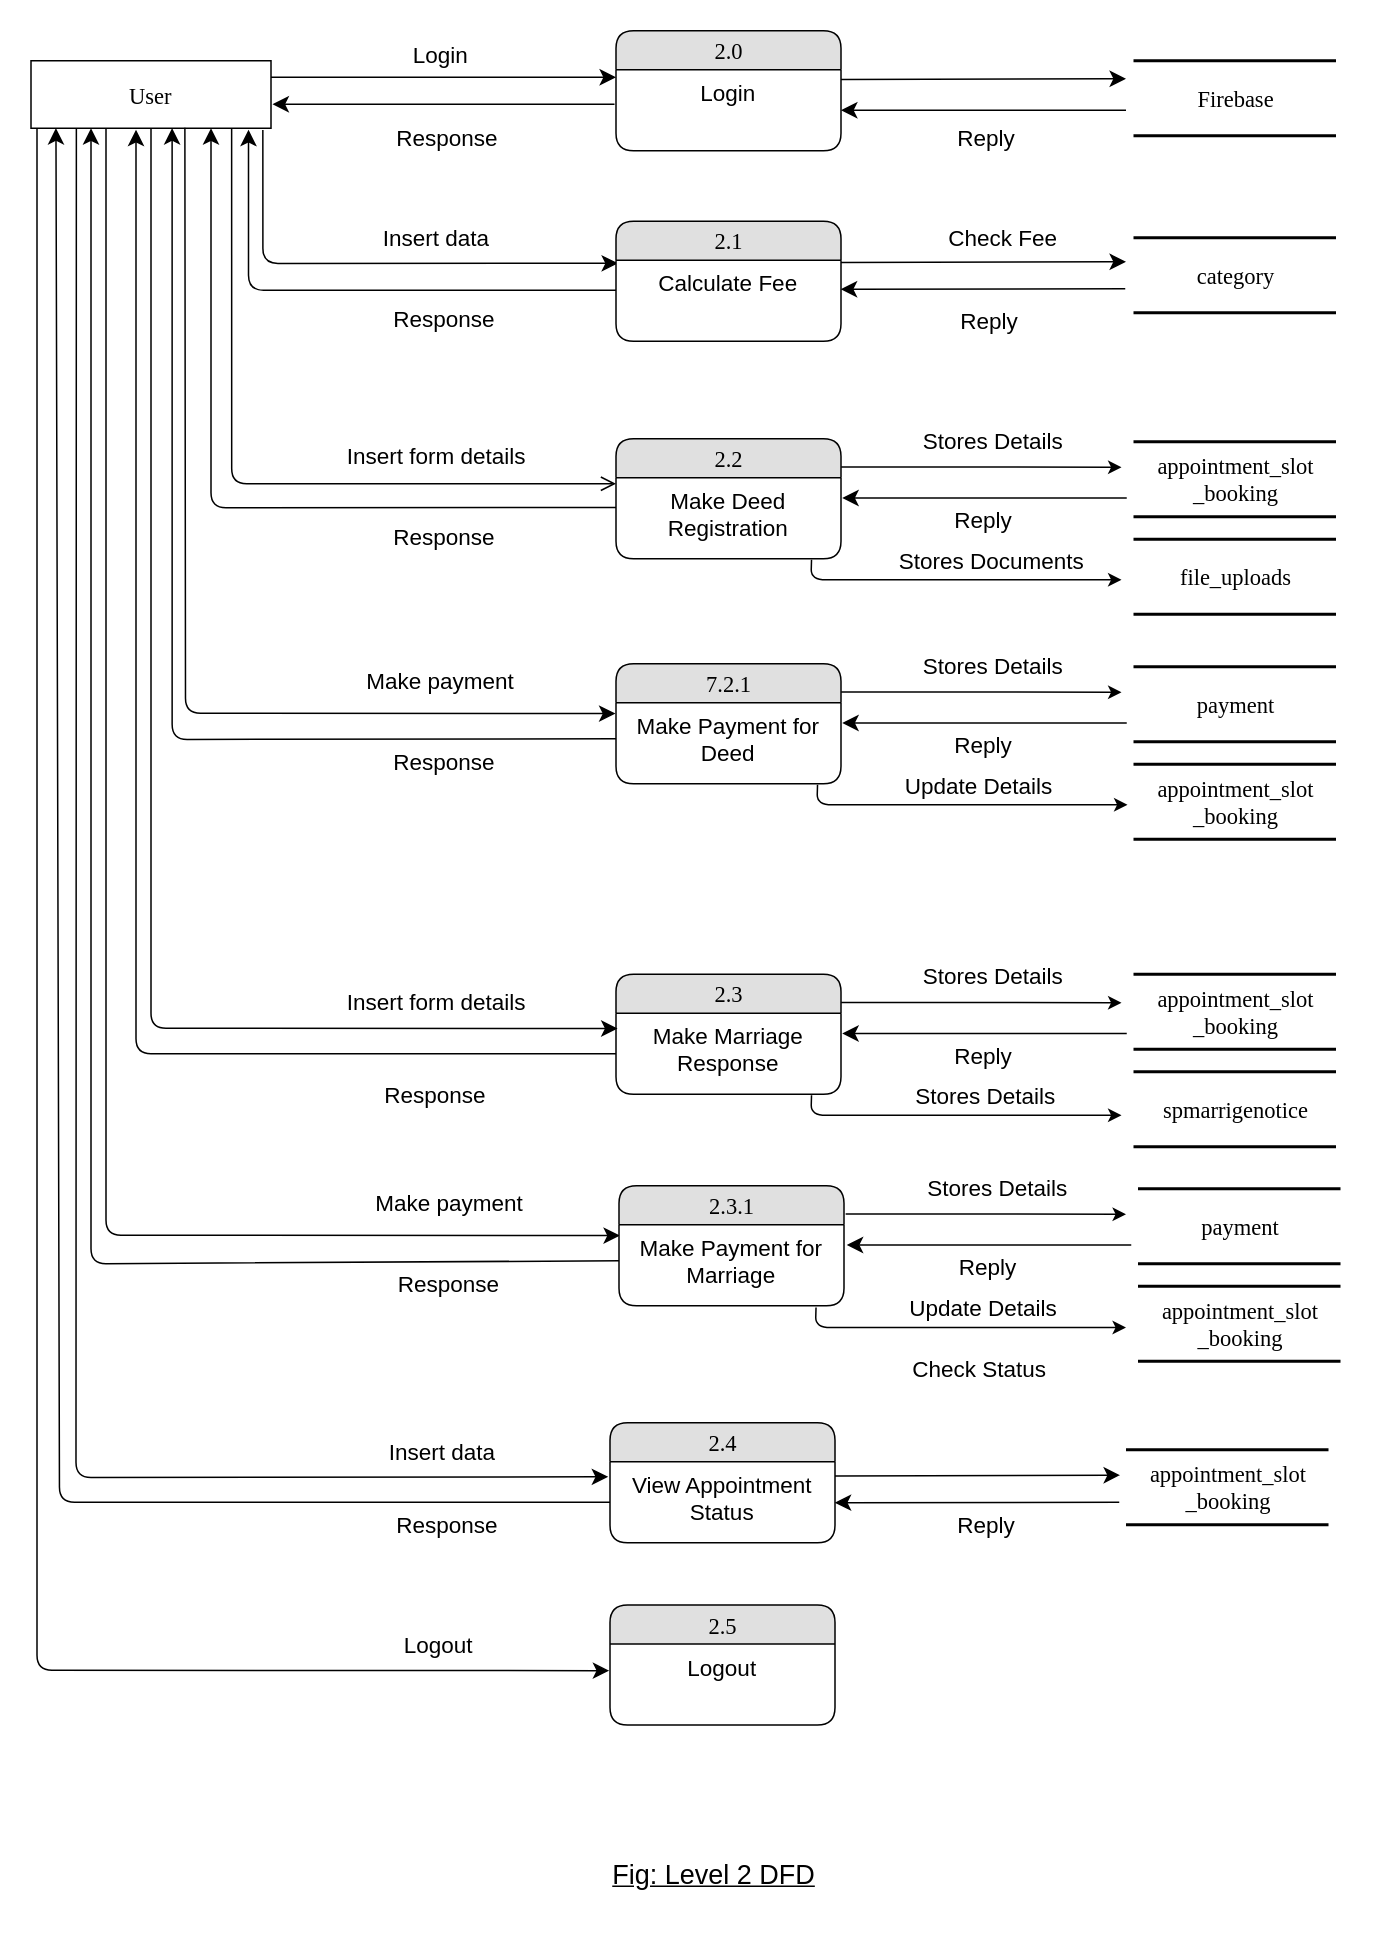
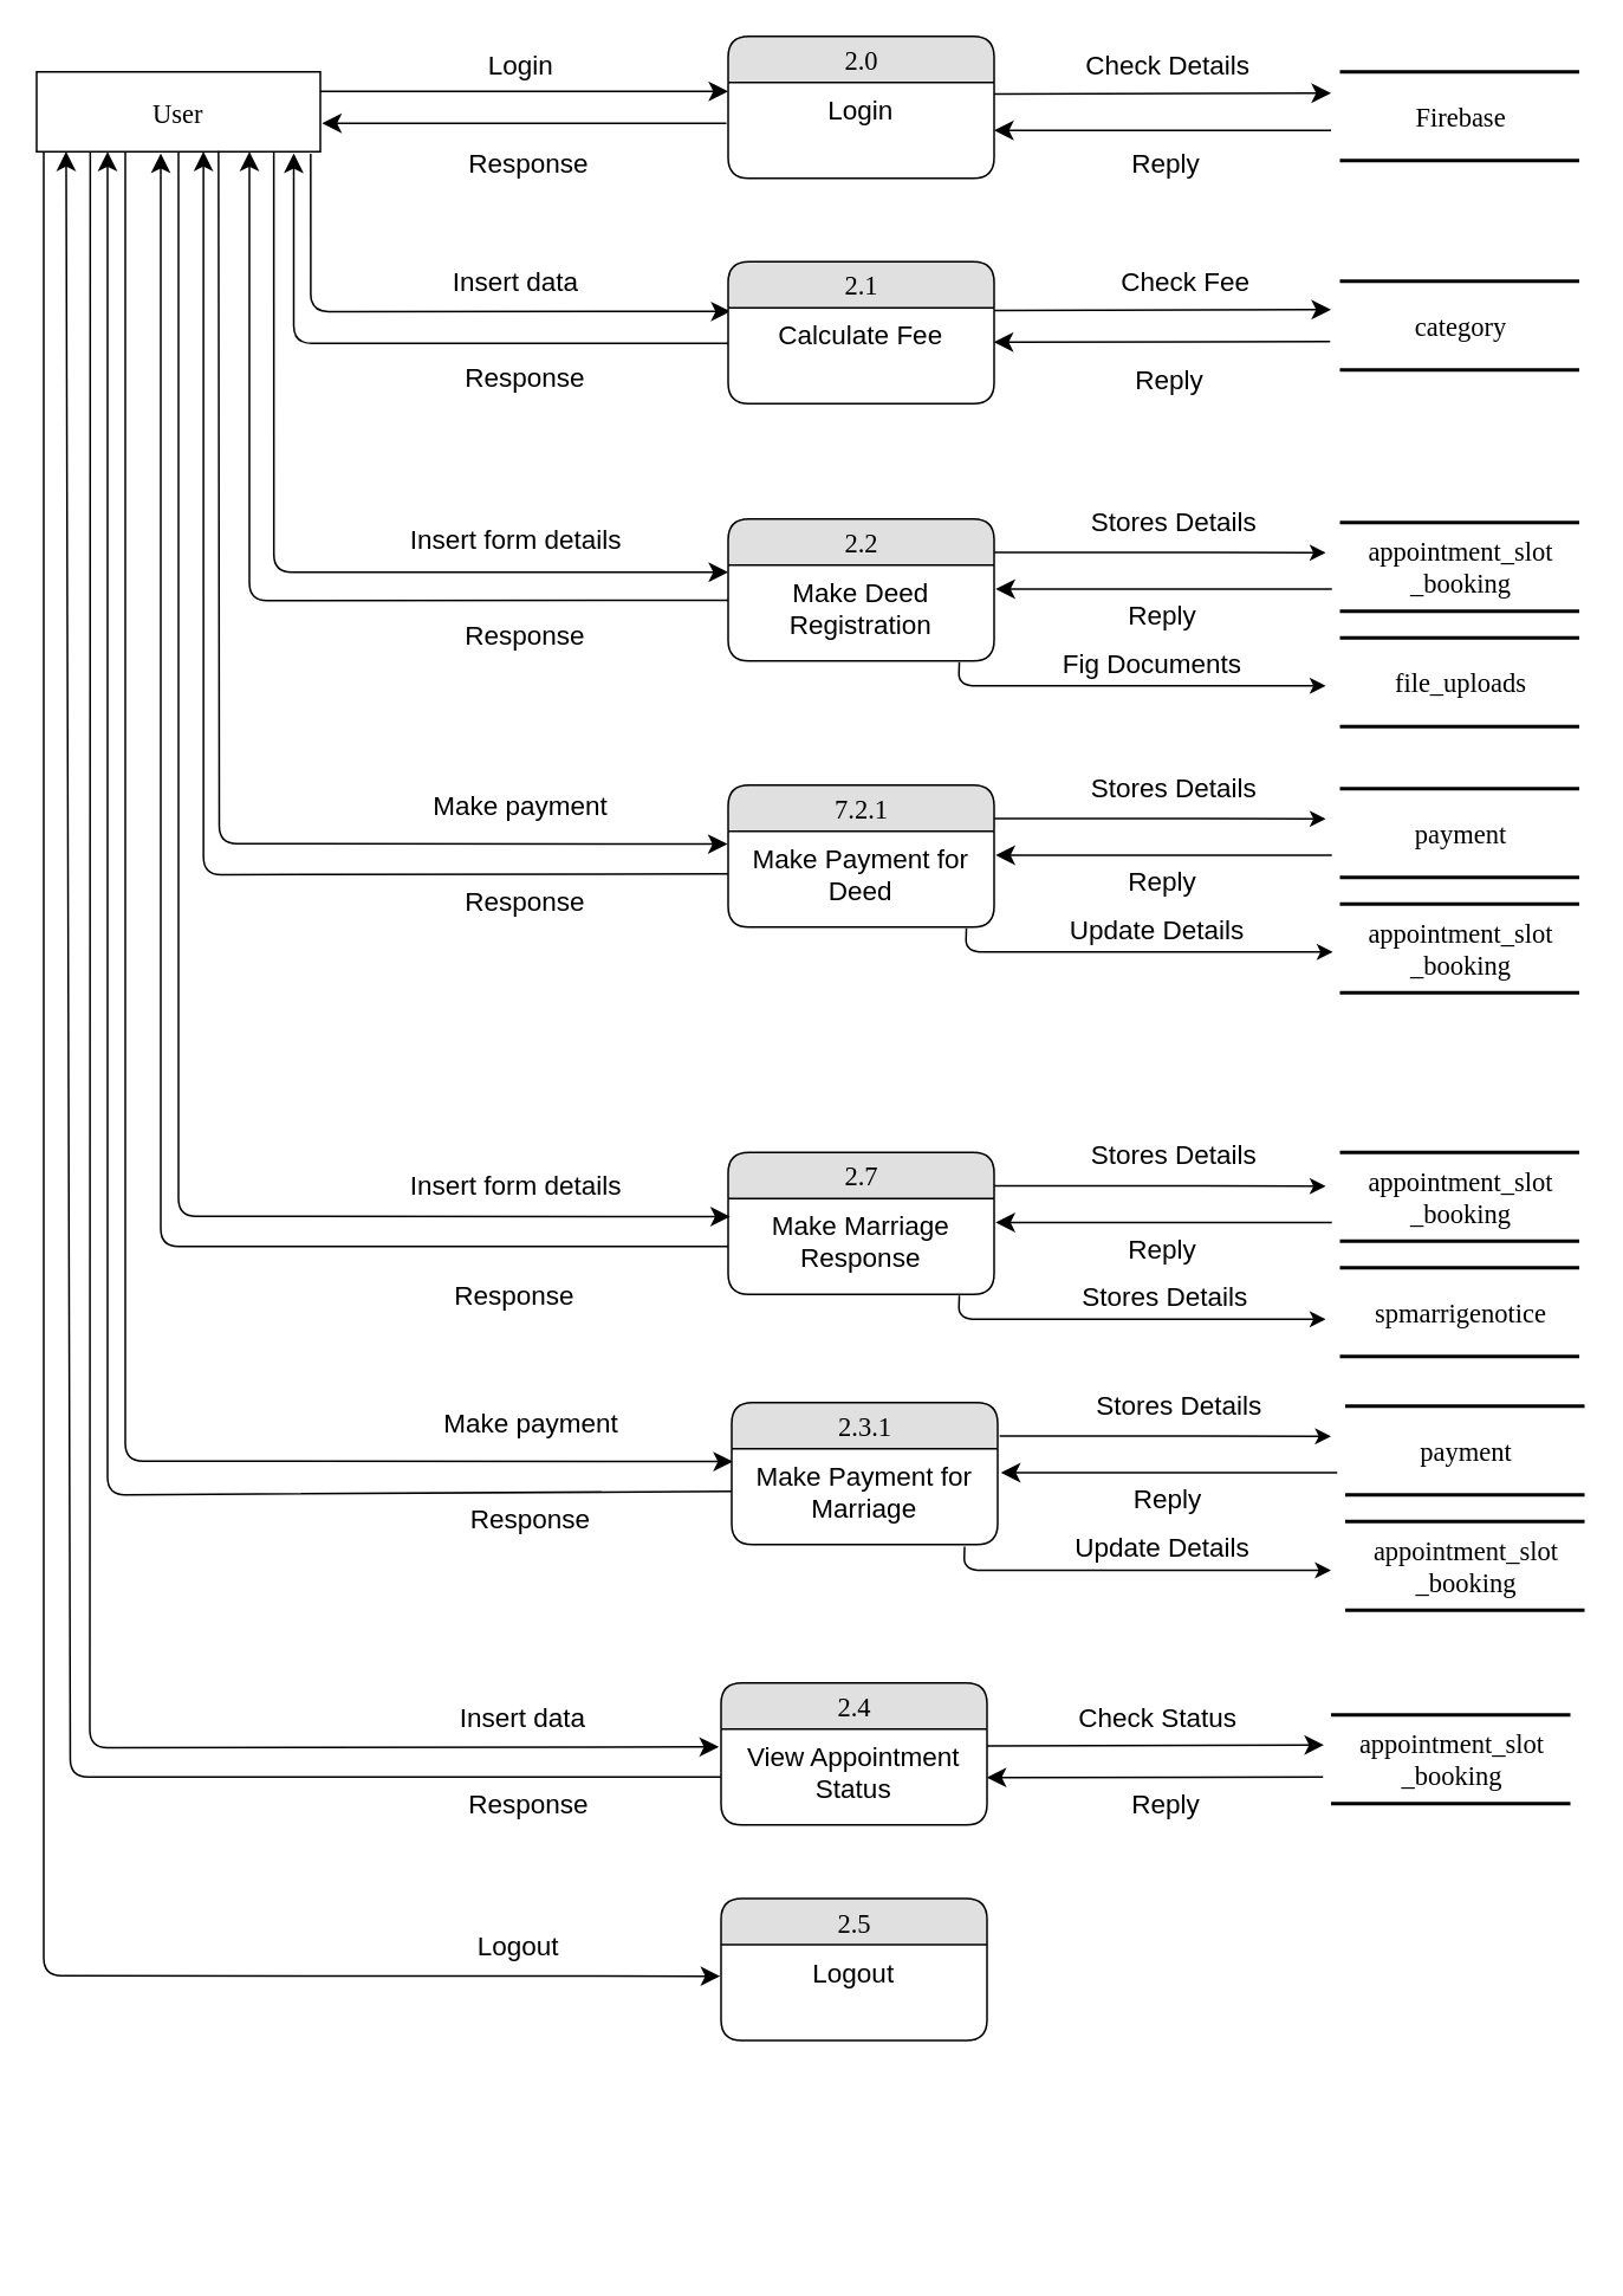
+ <mxCell id="15" value="Check Details" style="text;html=1;resizable=0;points=[];autosize=1;align=left;verticalAlign=top;spacingTop=-4;fontSize=15;" vertex="1" parent="1"><mxGeometry x="610" y="25" width="110" height="20" as="geometry" /></mxCell>
- <mxCell id="27" style="html=1;labelBackgroundColor=none;startFill=0;startSize=8;endFill=1;endSize=8;fontFamily=Verdana;fontSize=15;entryX=0;entryY=0.074;entryDx=0;entryDy=0;entryPerimeter=0;edgeStyle=orthogonalEdgeStyle;exitX=0.836;exitY=0.998;exitDx=0;exitDy=0;exitPerimeter=0;endArrow=open;" edge="1" parent="1" source="5" target="29"><mxGeometry relative="1" as="geometry"><mxPoint x="153" y="92" as="sourcePoint" /><mxPoint x="390.879" y="365.862" as="targetPoint" /></mxGeometry></mxCell>
+ <mxCell id="27" style="html=1;labelBackgroundColor=none;startFill=0;startSize=8;endFill=1;endSize=8;fontFamily=Verdana;fontSize=15;entryX=0;entryY=0.074;entryDx=0;entryDy=0;entryPerimeter=0;edgeStyle=orthogonalEdgeStyle;exitX=0.836;exitY=0.998;exitDx=0;exitDy=0;exitPerimeter=0;" edge="1" parent="1" source="5" target="29"><mxGeometry relative="1" as="geometry"><mxPoint x="153" y="92" as="sourcePoint" /><mxPoint x="390.879" y="365.862" as="targetPoint" /></mxGeometry></mxCell>
- <mxCell id="36" value="Stores Documents" style="text;html=1;resizable=0;points=[];autosize=1;align=left;verticalAlign=top;spacingTop=-4;fontSize=15;" vertex="1" parent="1"><mxGeometry x="597" y="362" width="140" height="20" as="geometry" /></mxCell>
+ <mxCell id="36" value="Fig Documents" style="text;html=1;resizable=0;points=[];autosize=1;align=left;verticalAlign=top;spacingTop=-4;fontSize=15;" vertex="1" parent="1"><mxGeometry x="597" y="362" width="140" height="20" as="geometry" /></mxCell>
- <mxCell id="39" value="2.3" style="swimlane;html=1;fontStyle=0;childLayout=stackLayout;horizontal=1;startSize=26;fillColor=#e0e0e0;horizontalStack=0;resizeParent=1;resizeLast=0;collapsible=1;marginBottom=0;swimlaneFillColor=#ffffff;align=center;rounded=1;shadow=0;comic=0;labelBackgroundColor=none;strokeColor=#000000;strokeWidth=1;fontFamily=Verdana;fontSize=15;fontColor=#000000;" vertex="1" parent="1"><mxGeometry x="410" y="649" width="150" height="80" as="geometry" /></mxCell>
+ <mxCell id="39" value="2.7" style="swimlane;html=1;fontStyle=0;childLayout=stackLayout;horizontal=1;startSize=26;fillColor=#e0e0e0;horizontalStack=0;resizeParent=1;resizeLast=0;collapsible=1;marginBottom=0;swimlaneFillColor=#ffffff;align=center;rounded=1;shadow=0;comic=0;labelBackgroundColor=none;strokeColor=#000000;strokeWidth=1;fontFamily=Verdana;fontSize=15;fontColor=#000000;" vertex="1" parent="1"><mxGeometry x="410" y="649" width="150" height="80" as="geometry" /></mxCell>
- <mxCell id="60" value="Check Status" style="text;html=1;resizable=0;points=[];autosize=1;align=left;verticalAlign=top;spacingTop=-4;fontSize=15;" vertex="1" parent="1"><mxGeometry x="606" y="900.971" width="110" height="20" as="geometry" /></mxCell>
+ <mxCell id="60" value="Check Status" style="text;html=1;resizable=0;points=[];autosize=1;align=left;verticalAlign=top;spacingTop=-4;fontSize=15;" vertex="1" parent="1"><mxGeometry x="606" y="955.971" width="110" height="20" as="geometry" /></mxCell>
- <mxCell id="68" value="&lt;p align=&quot;center&quot;&gt;&lt;u&gt;&lt;font style=&quot;font-size: 18px&quot;&gt;Fig: Level 2 DFD&lt;/font&gt;&lt;/u&gt;&lt;/p&gt;" style="text;html=1;resizable=0;points=[];autosize=1;align=left;verticalAlign=top;spacingTop=-4;fontSize=15;" vertex="1" parent="1"><mxGeometry x="406" y="1221.909" width="150" height="50" as="geometry" /></mxCell>
